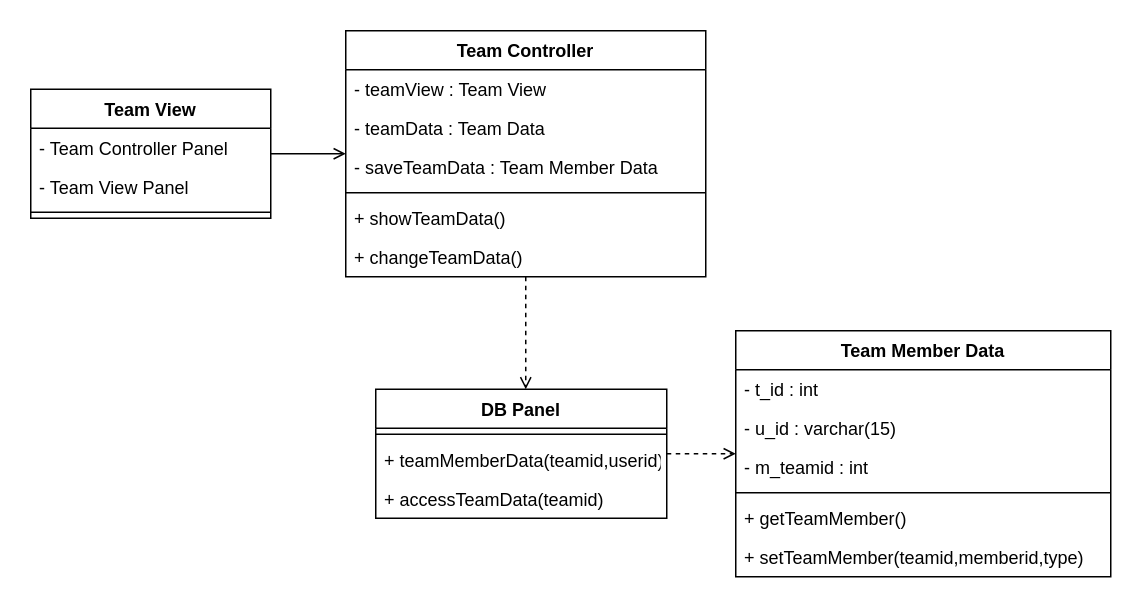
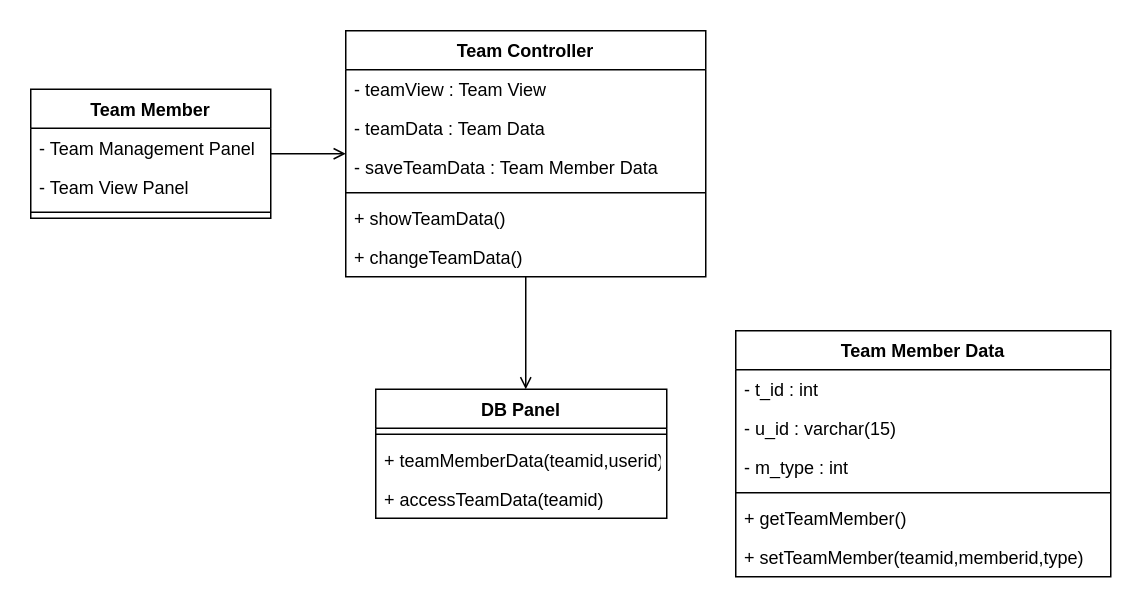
- <mxCell id="11" value="Team View" style="swimlane;fontStyle=1;align=center;verticalAlign=top;childLayout=stackLayout;horizontal=1;startSize=26;horizontalStack=0;resizeParent=1;resizeParentMax=0;resizeLast=0;collapsible=1;marginBottom=0;" vertex="1" parent="1"><mxGeometry x="20" y="59" width="160" height="86" as="geometry" /></mxCell>
+ <mxCell id="11" value="Team Member" style="swimlane;fontStyle=1;align=center;verticalAlign=top;childLayout=stackLayout;horizontal=1;startSize=26;horizontalStack=0;resizeParent=1;resizeParentMax=0;resizeLast=0;collapsible=1;marginBottom=0;" vertex="1" parent="1"><mxGeometry x="20" y="59" width="160" height="86" as="geometry" /></mxCell>
- <mxCell id="12" value="- Team Controller Panel" style="text;strokeColor=none;fillColor=none;align=left;verticalAlign=top;spacingLeft=4;spacingRight=4;overflow=hidden;rotatable=0;points=[[0,0.5],[1,0.5]];portConstraint=eastwest;" vertex="1" parent="11"><mxGeometry y="26" width="160" height="26" as="geometry" /></mxCell>
+ <mxCell id="12" value="- Team Management Panel" style="text;strokeColor=none;fillColor=none;align=left;verticalAlign=top;spacingLeft=4;spacingRight=4;overflow=hidden;rotatable=0;points=[[0,0.5],[1,0.5]];portConstraint=eastwest;" vertex="1" parent="11"><mxGeometry y="26" width="160" height="26" as="geometry" /></mxCell>
- <mxCell id="2" style="edgeStyle=orthogonalEdgeStyle;rounded=0;orthogonalLoop=1;jettySize=auto;html=1;endArrow=open;endFill=0;dashed=1;" edge="1" parent="1" source="3" target="16"><mxGeometry relative="1" as="geometry"><Array as="points"><mxPoint x="394" y="318" /><mxPoint x="394" y="318" /></Array></mxGeometry></mxCell>
+ <mxCell id="2" style="edgeStyle=orthogonalEdgeStyle;rounded=0;orthogonalLoop=1;jettySize=auto;html=1;endArrow=open;endFill=0;dashed=0;" edge="1" parent="1" source="3" target="16"><mxGeometry relative="1" as="geometry"><Array as="points"><mxPoint x="394" y="318" /><mxPoint x="394" y="318" /></Array></mxGeometry></mxCell>
- <mxCell id="15" style="edgeStyle=orthogonalEdgeStyle;rounded=0;orthogonalLoop=1;jettySize=auto;html=1;dashed=1;endArrow=open;endFill=0;" edge="1" parent="1" source="16" target="20"><mxGeometry relative="1" as="geometry"><mxPoint x="500" y="308" as="targetPoint" /><Array as="points" /></mxGeometry></mxCell>
- <mxCell id="23" value="- m_teamid : int" style="text;strokeColor=none;fillColor=none;align=left;verticalAlign=top;spacingLeft=4;spacingRight=4;overflow=hidden;rotatable=0;points=[[0,0.5],[1,0.5]];portConstraint=eastwest;" vertex="1" parent="20"><mxGeometry y="78" width="250" height="26" as="geometry" /></mxCell>
+ <mxCell id="23" value="- m_type : int" style="text;strokeColor=none;fillColor=none;align=left;verticalAlign=top;spacingLeft=4;spacingRight=4;overflow=hidden;rotatable=0;points=[[0,0.5],[1,0.5]];portConstraint=eastwest;" vertex="1" parent="20"><mxGeometry y="78" width="250" height="26" as="geometry" /></mxCell>
